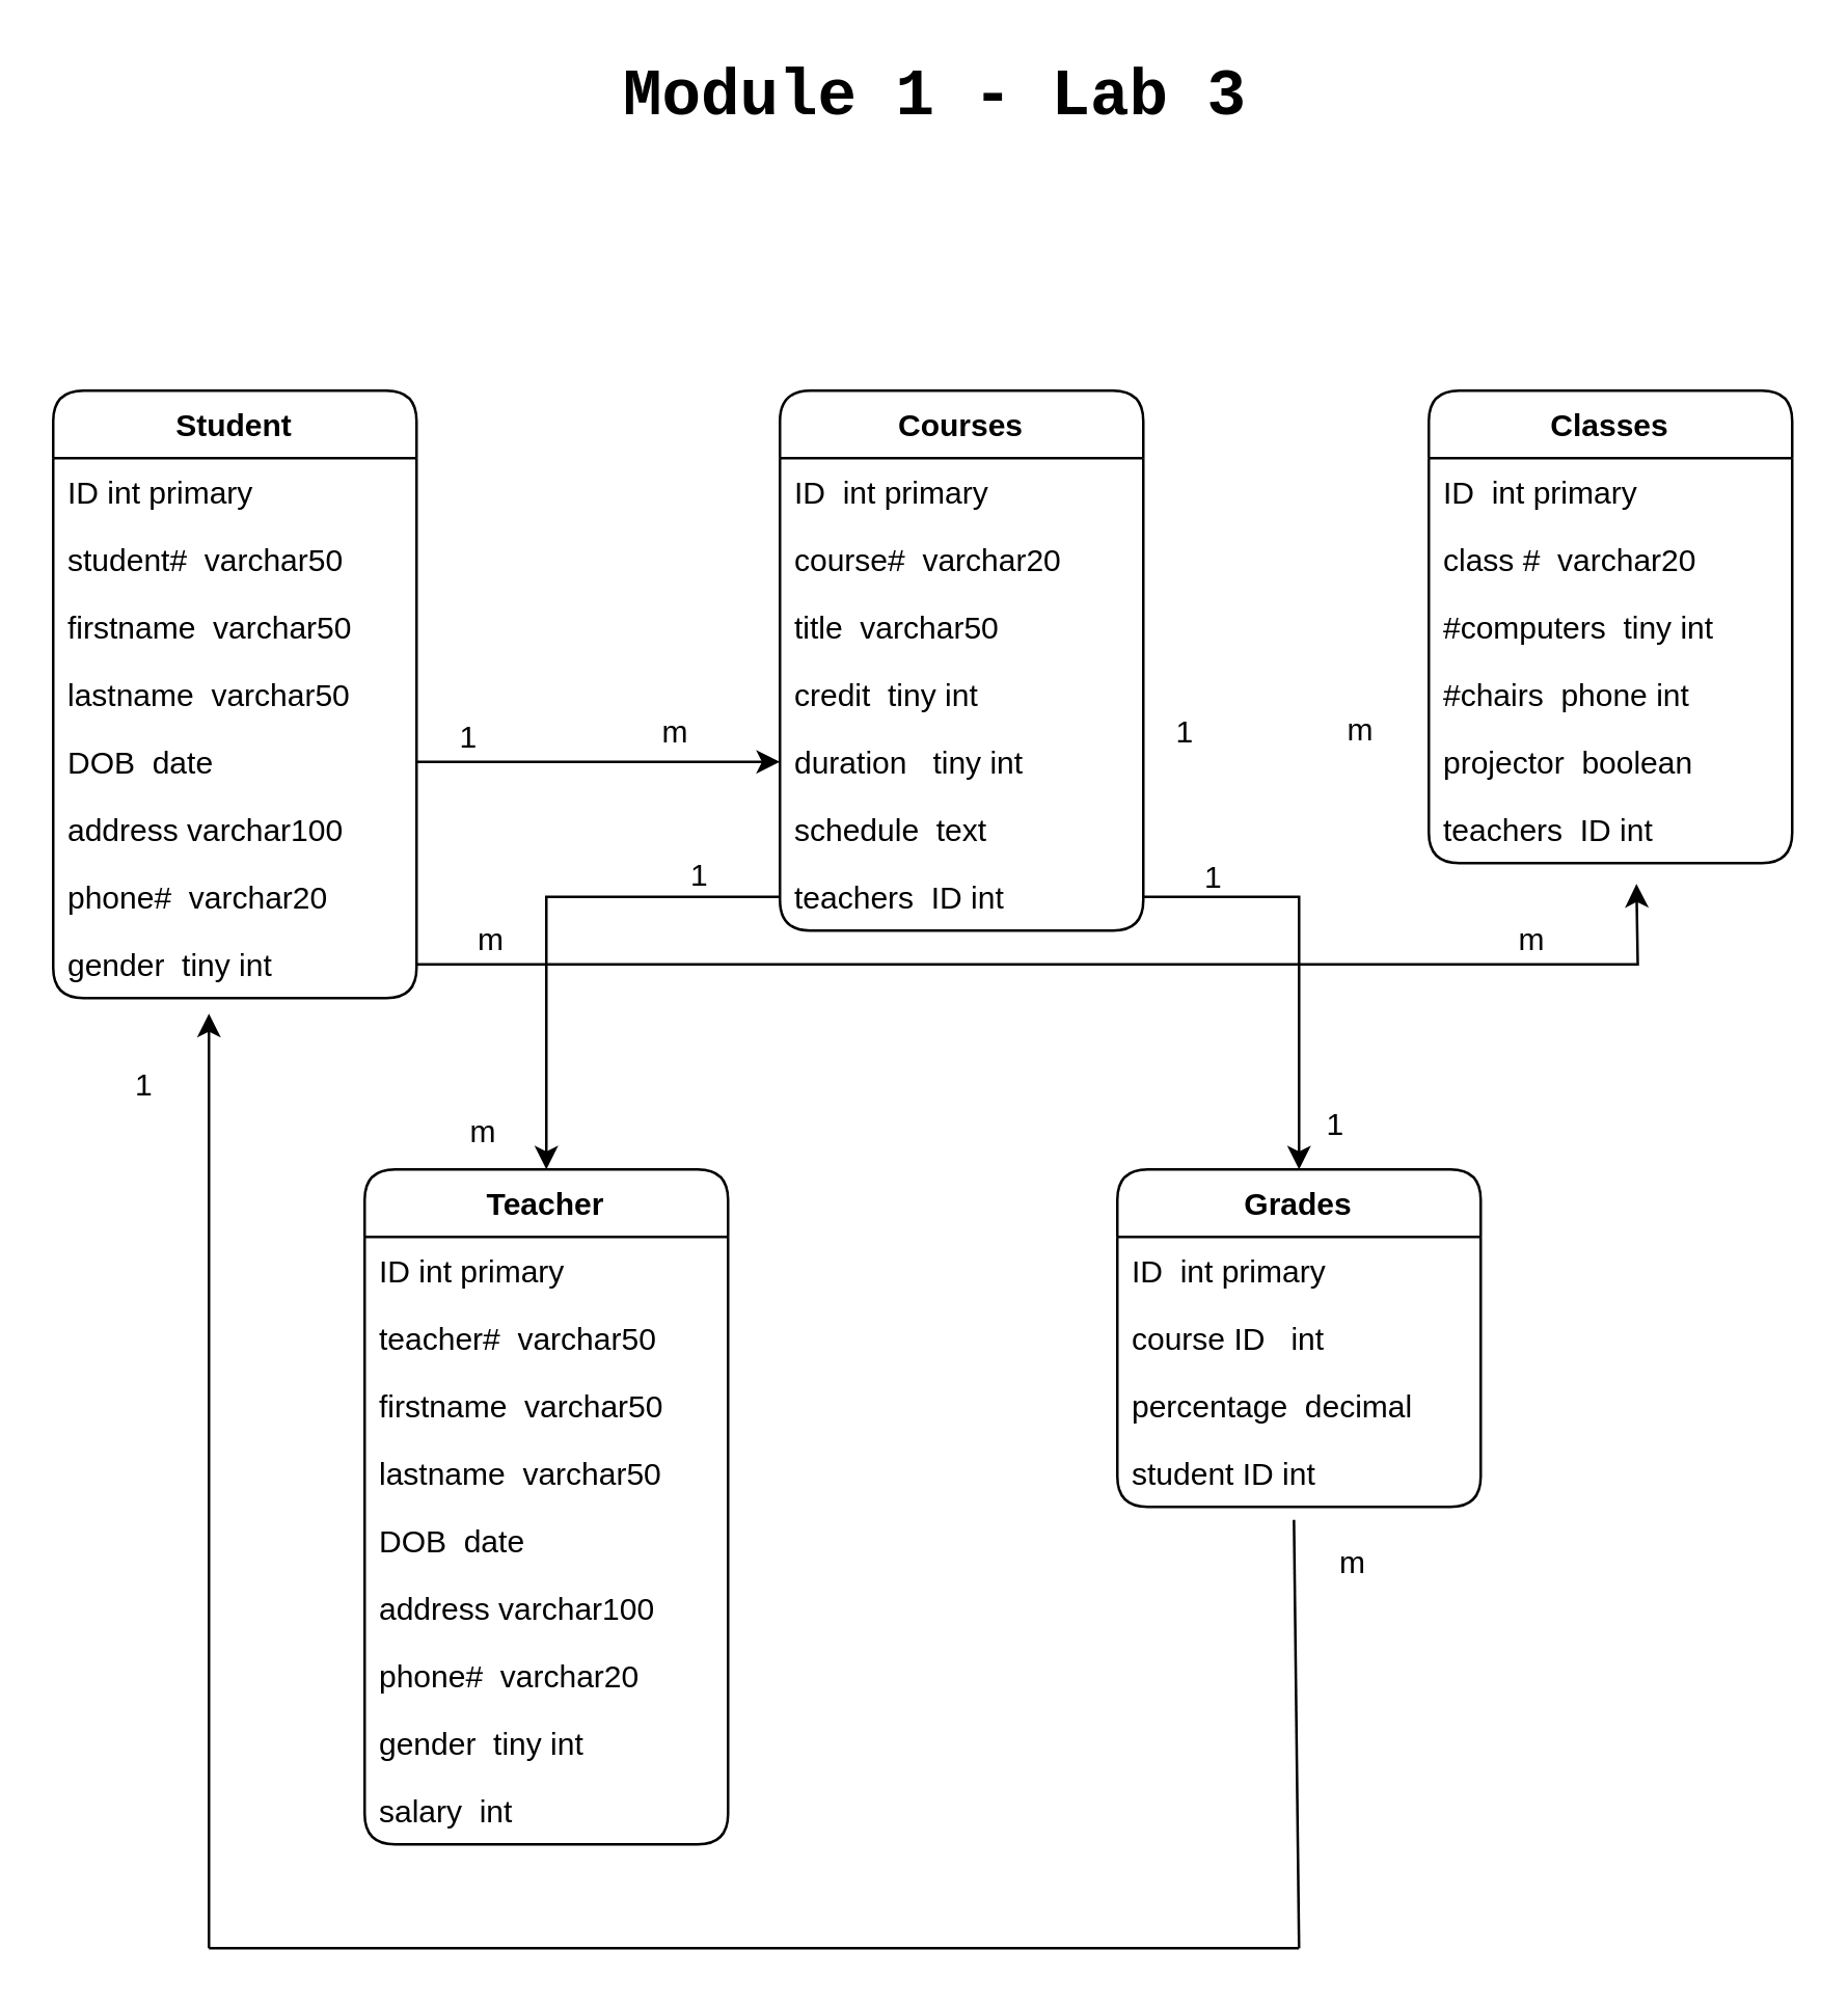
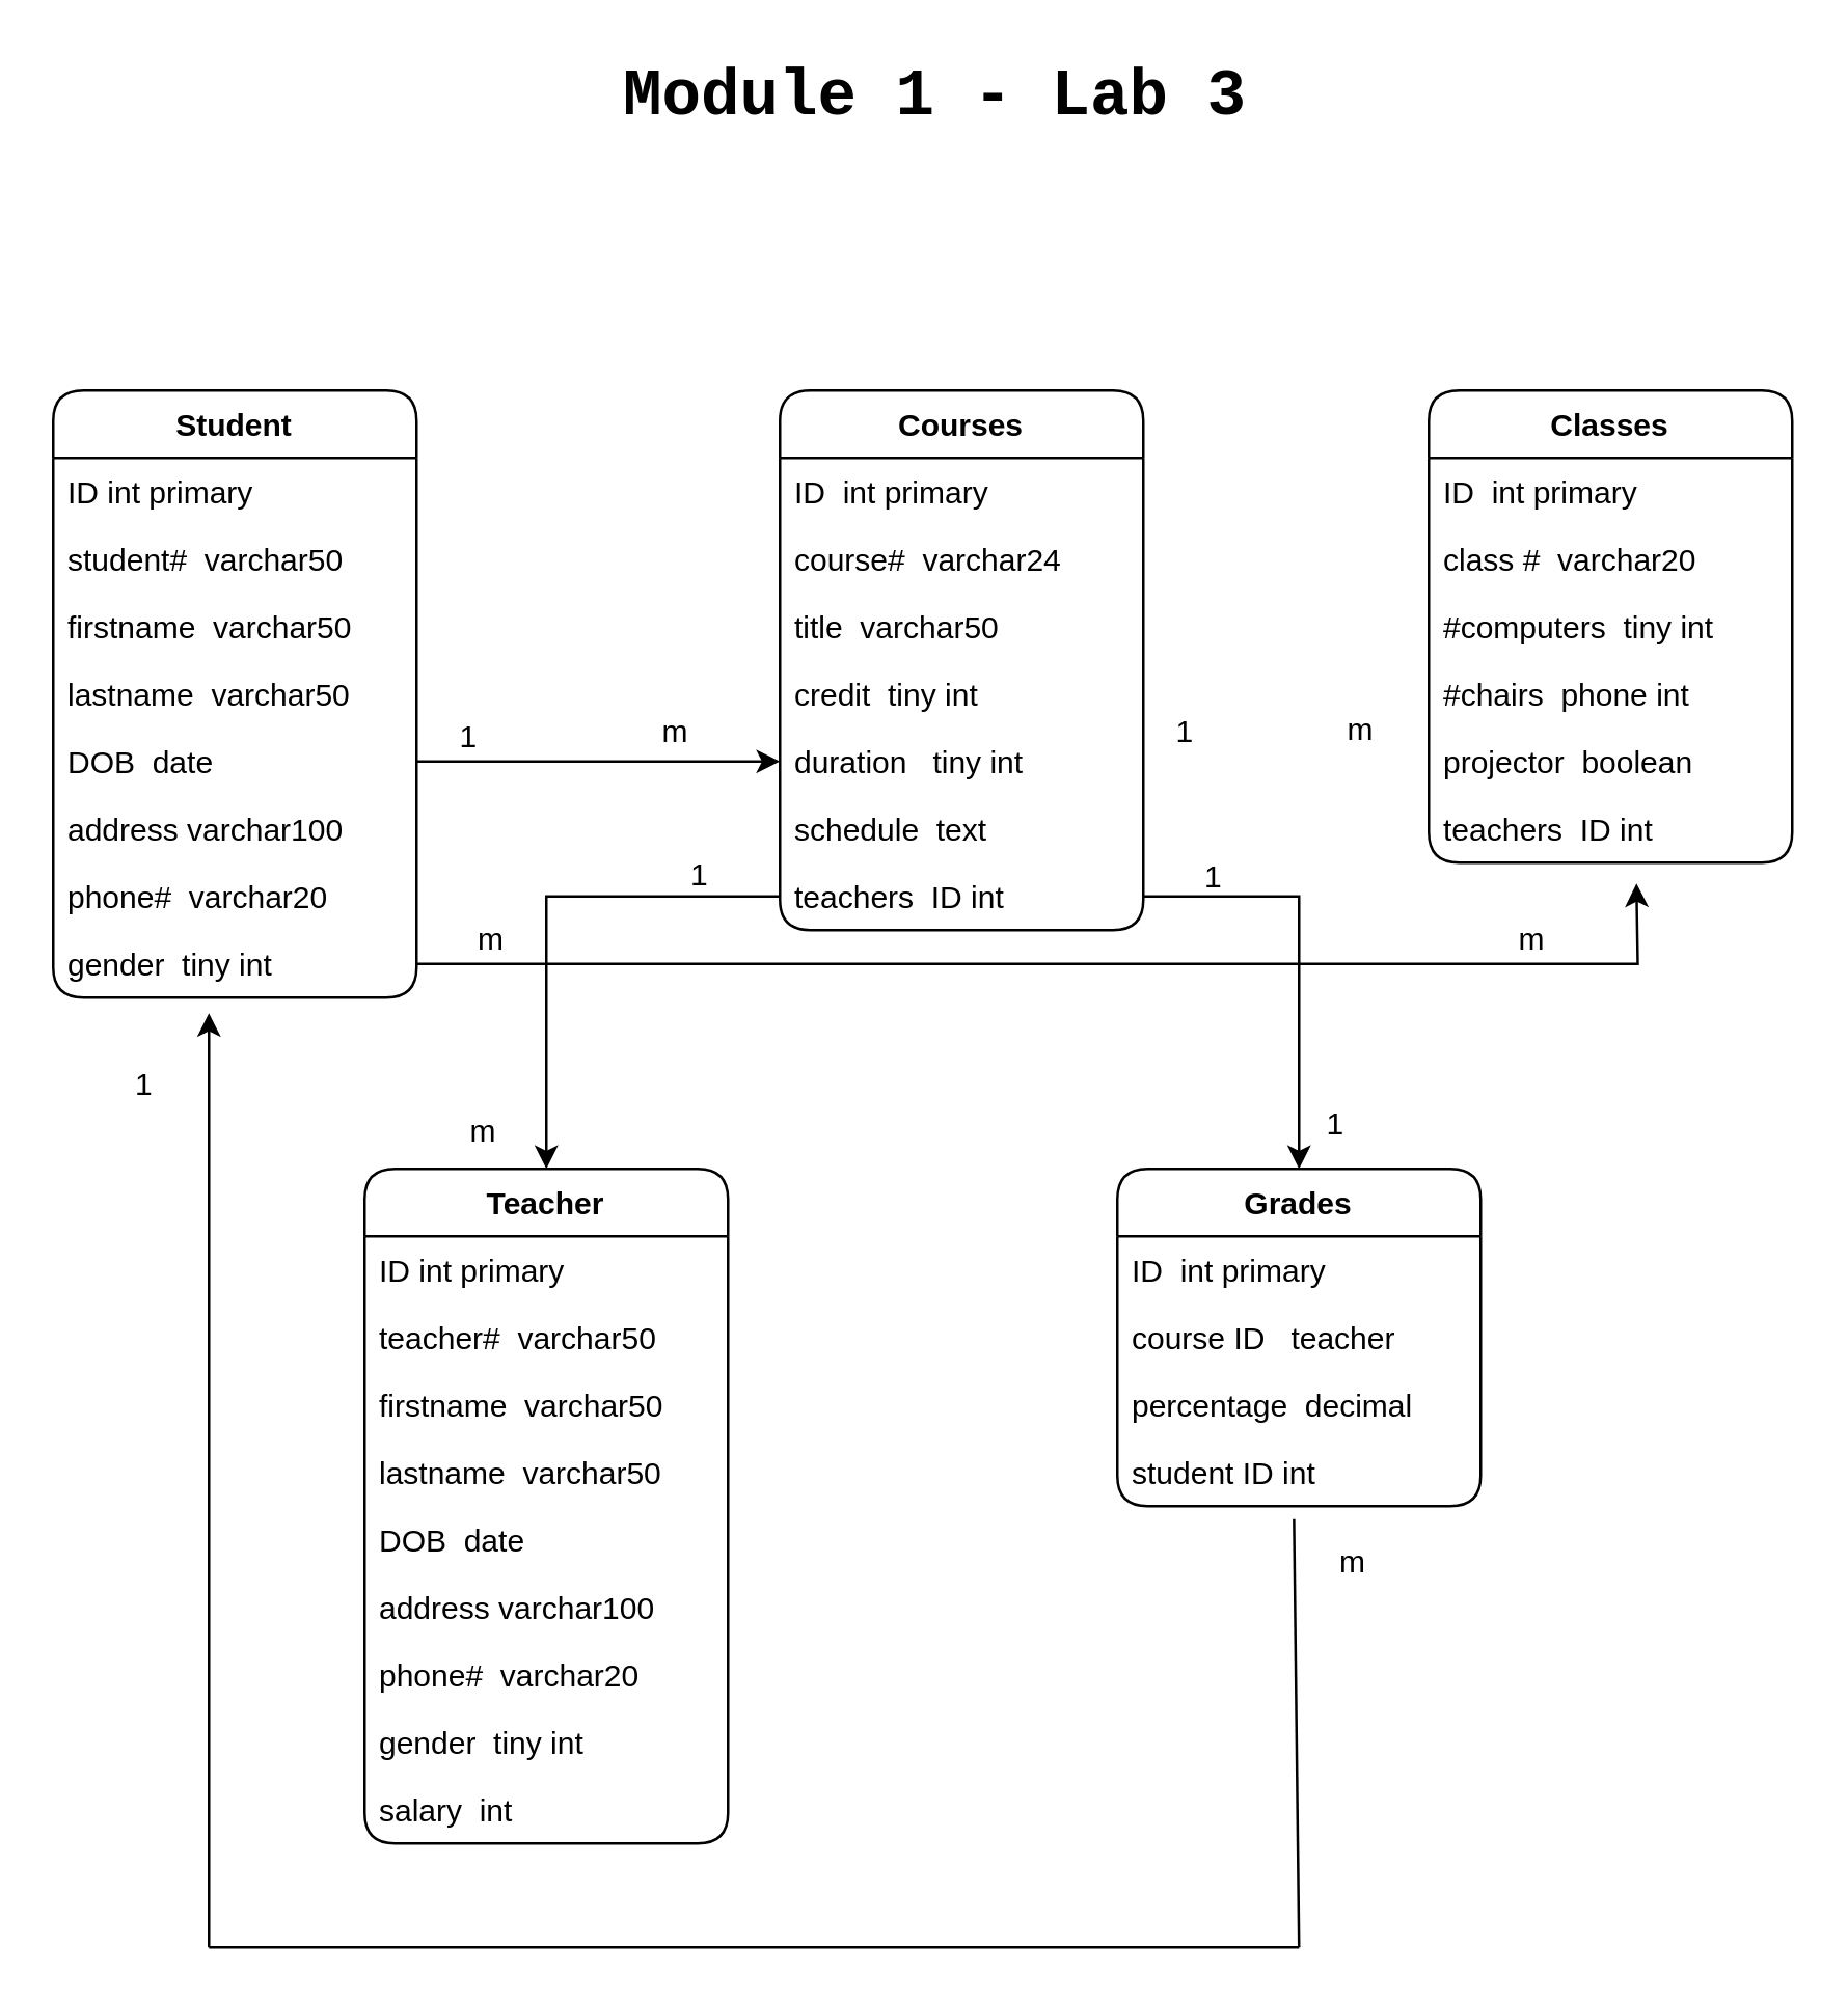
- <mxCell id="13" value="course#  varchar20" style="text;strokeColor=none;fillColor=none;align=left;verticalAlign=top;spacingLeft=4;spacingRight=4;overflow=hidden;rotatable=0;points=[[0,0.5],[1,0.5]];portConstraint=eastwest;" vertex="1" parent="11"><mxGeometry y="52" width="140" height="26" as="geometry" /></mxCell>
+ <mxCell id="13" value="course#  varchar24" style="text;strokeColor=none;fillColor=none;align=left;verticalAlign=top;spacingLeft=4;spacingRight=4;overflow=hidden;rotatable=0;points=[[0,0.5],[1,0.5]];portConstraint=eastwest;" vertex="1" parent="11"><mxGeometry y="52" width="140" height="26" as="geometry" /></mxCell>
- <mxCell id="38" value="course ID   int" style="text;strokeColor=none;fillColor=none;align=left;verticalAlign=top;spacingLeft=4;spacingRight=4;overflow=hidden;rotatable=0;points=[[0,0.5],[1,0.5]];portConstraint=eastwest;" vertex="1" parent="36"><mxGeometry y="52" width="140" height="26" as="geometry" /></mxCell>
+ <mxCell id="38" value="course ID   teacher" style="text;strokeColor=none;fillColor=none;align=left;verticalAlign=top;spacingLeft=4;spacingRight=4;overflow=hidden;rotatable=0;points=[[0,0.5],[1,0.5]];portConstraint=eastwest;" vertex="1" parent="36"><mxGeometry y="52" width="140" height="26" as="geometry" /></mxCell>
